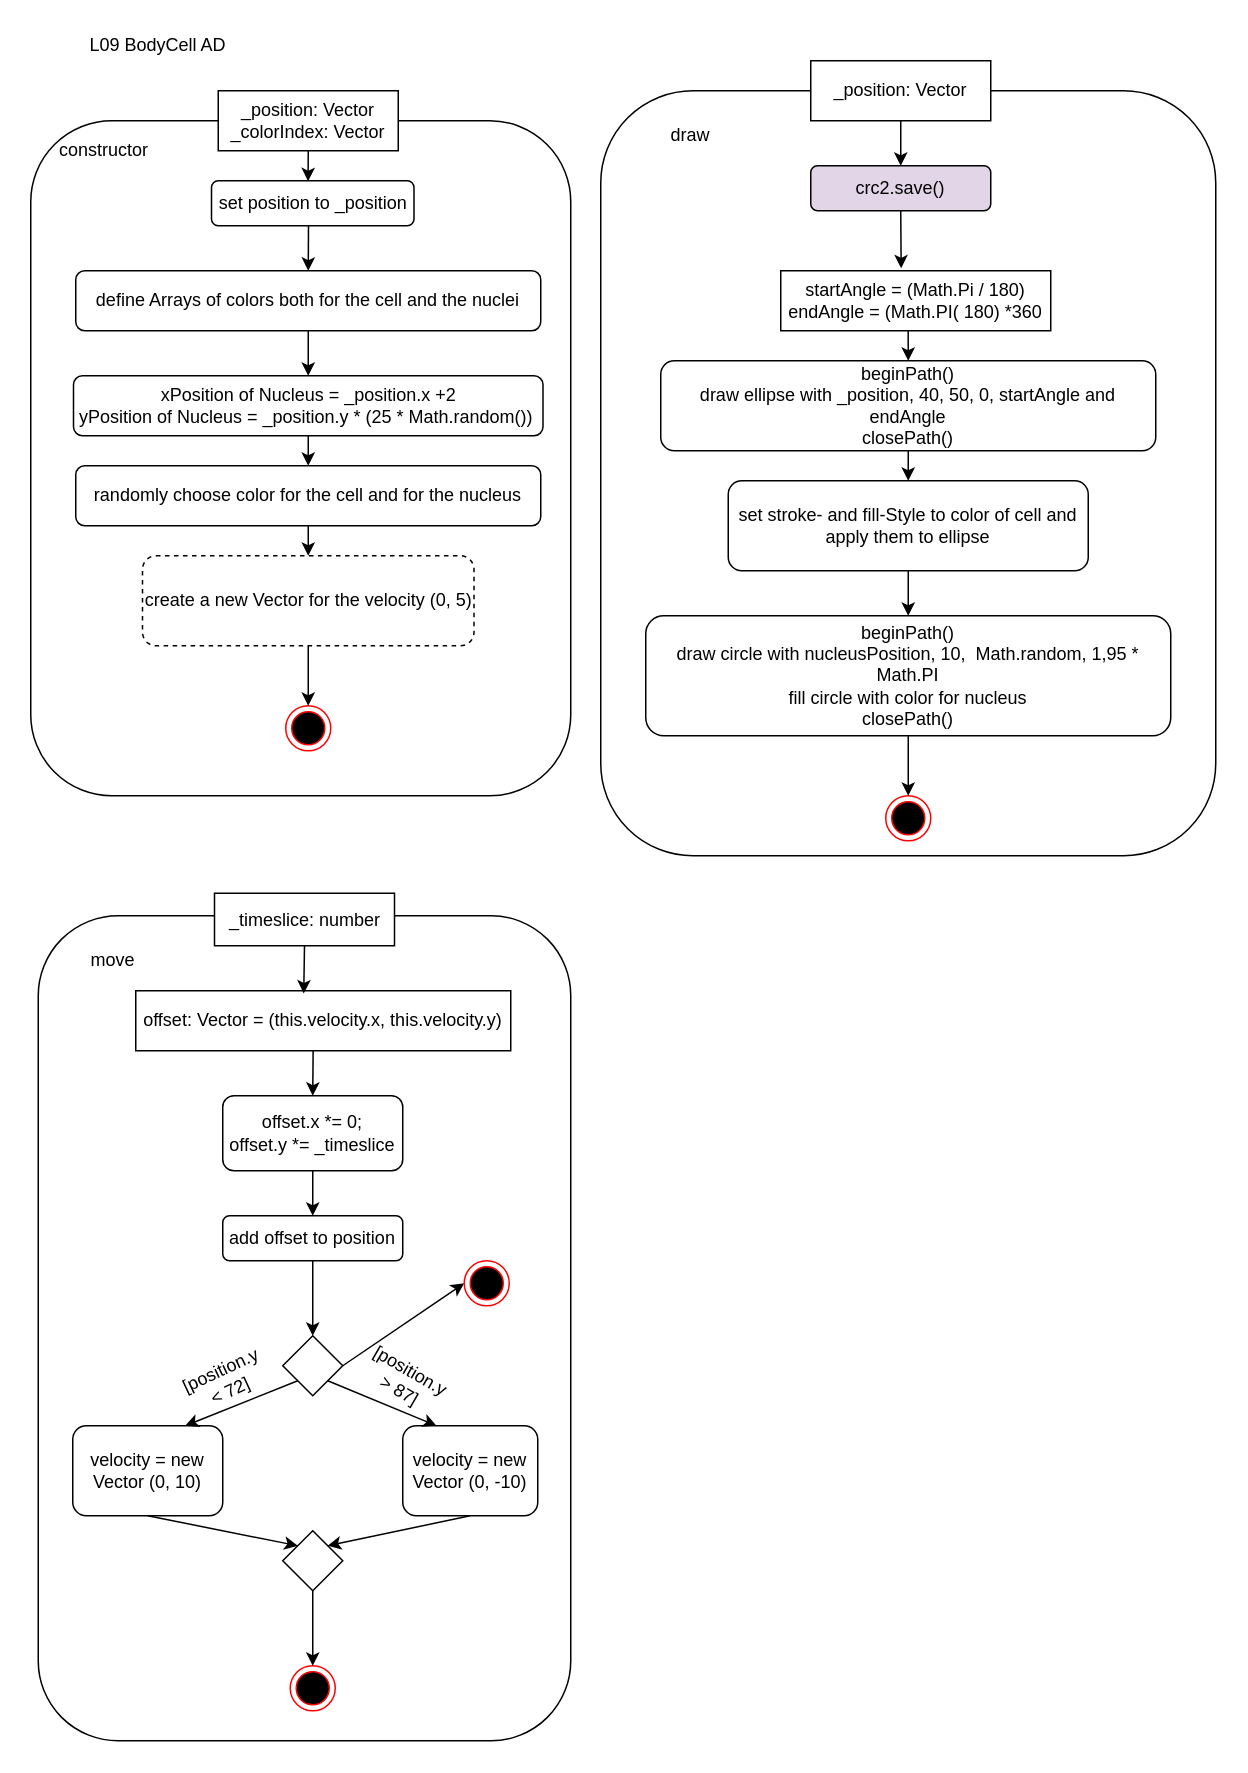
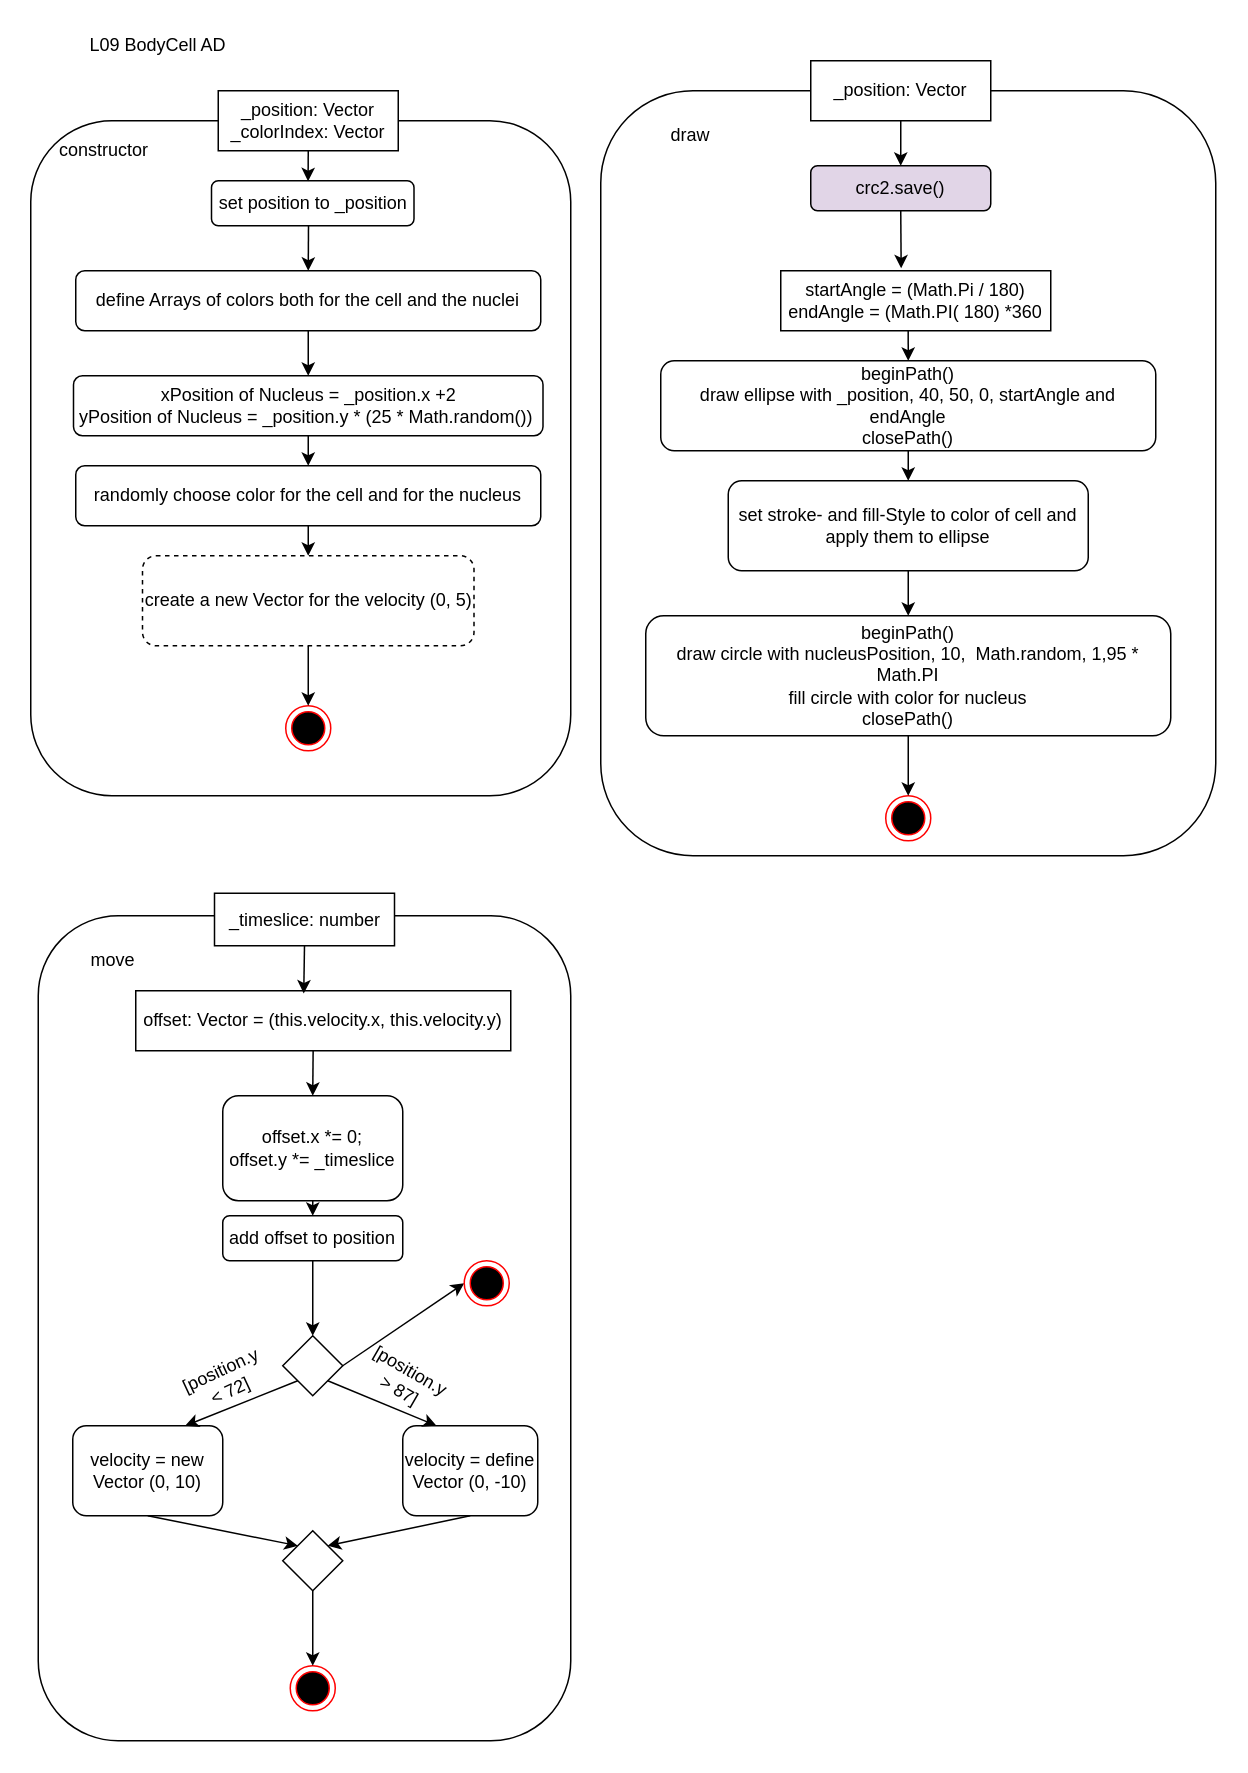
- <mxCell id="36" value="offset.x *= 0;&lt;br&gt;offset.y *= _timeslice" style="rounded=1;whiteSpace=wrap;html=1;" parent="1" vertex="1"><mxGeometry x="148" y="730" width="120" height="50" as="geometry" /></mxCell>
+ <mxCell id="36" value="offset.x *= 0;&lt;br&gt;offset.y *= _timeslice" style="rounded=1;whiteSpace=wrap;html=1;" parent="1" vertex="1"><mxGeometry x="148" y="730" width="120" height="70" as="geometry" /></mxCell>
- <mxCell id="41" value="velocity = new Vector (0, -10)" style="rounded=1;whiteSpace=wrap;html=1;" parent="1" vertex="1"><mxGeometry x="268" y="950" width="90" height="60" as="geometry" /></mxCell>
+ <mxCell id="41" value="velocity = define Vector (0, -10)" style="rounded=1;whiteSpace=wrap;html=1;" parent="1" vertex="1"><mxGeometry x="268" y="950" width="90" height="60" as="geometry" /></mxCell>
